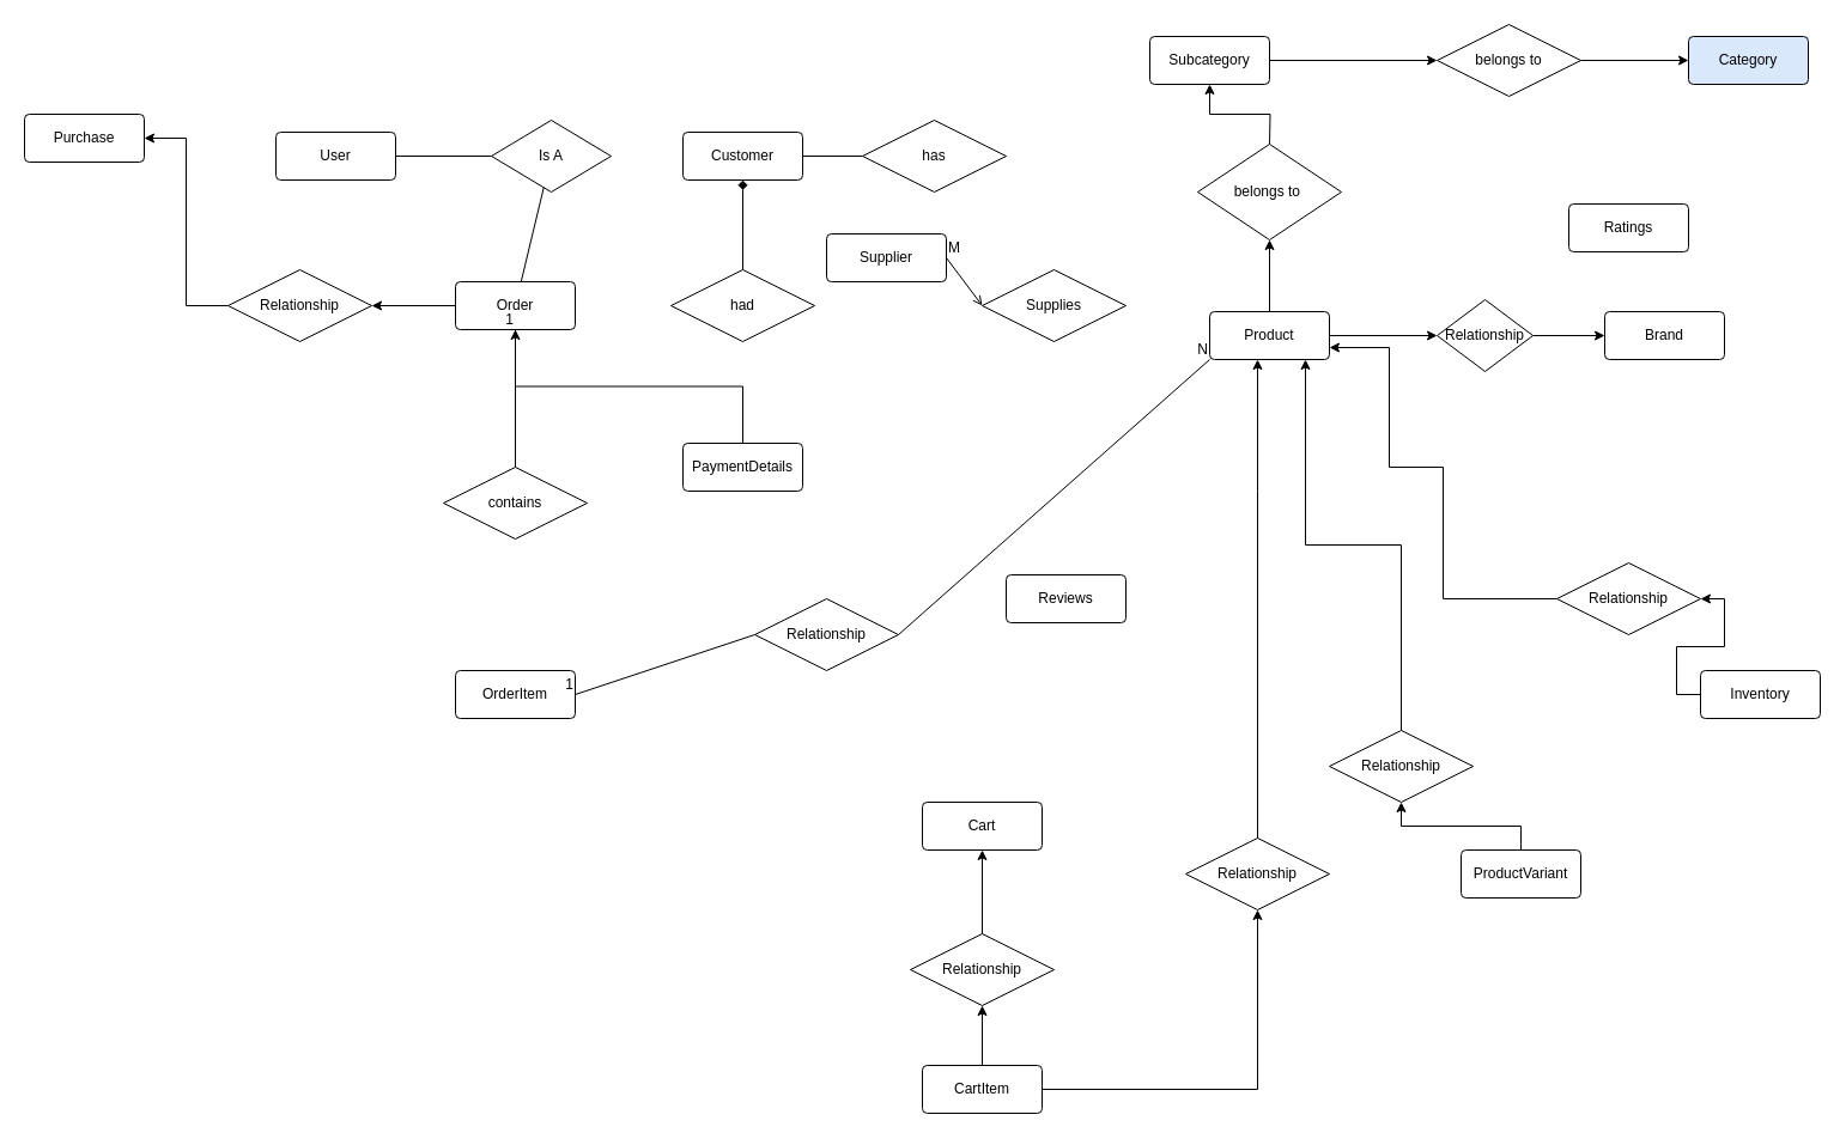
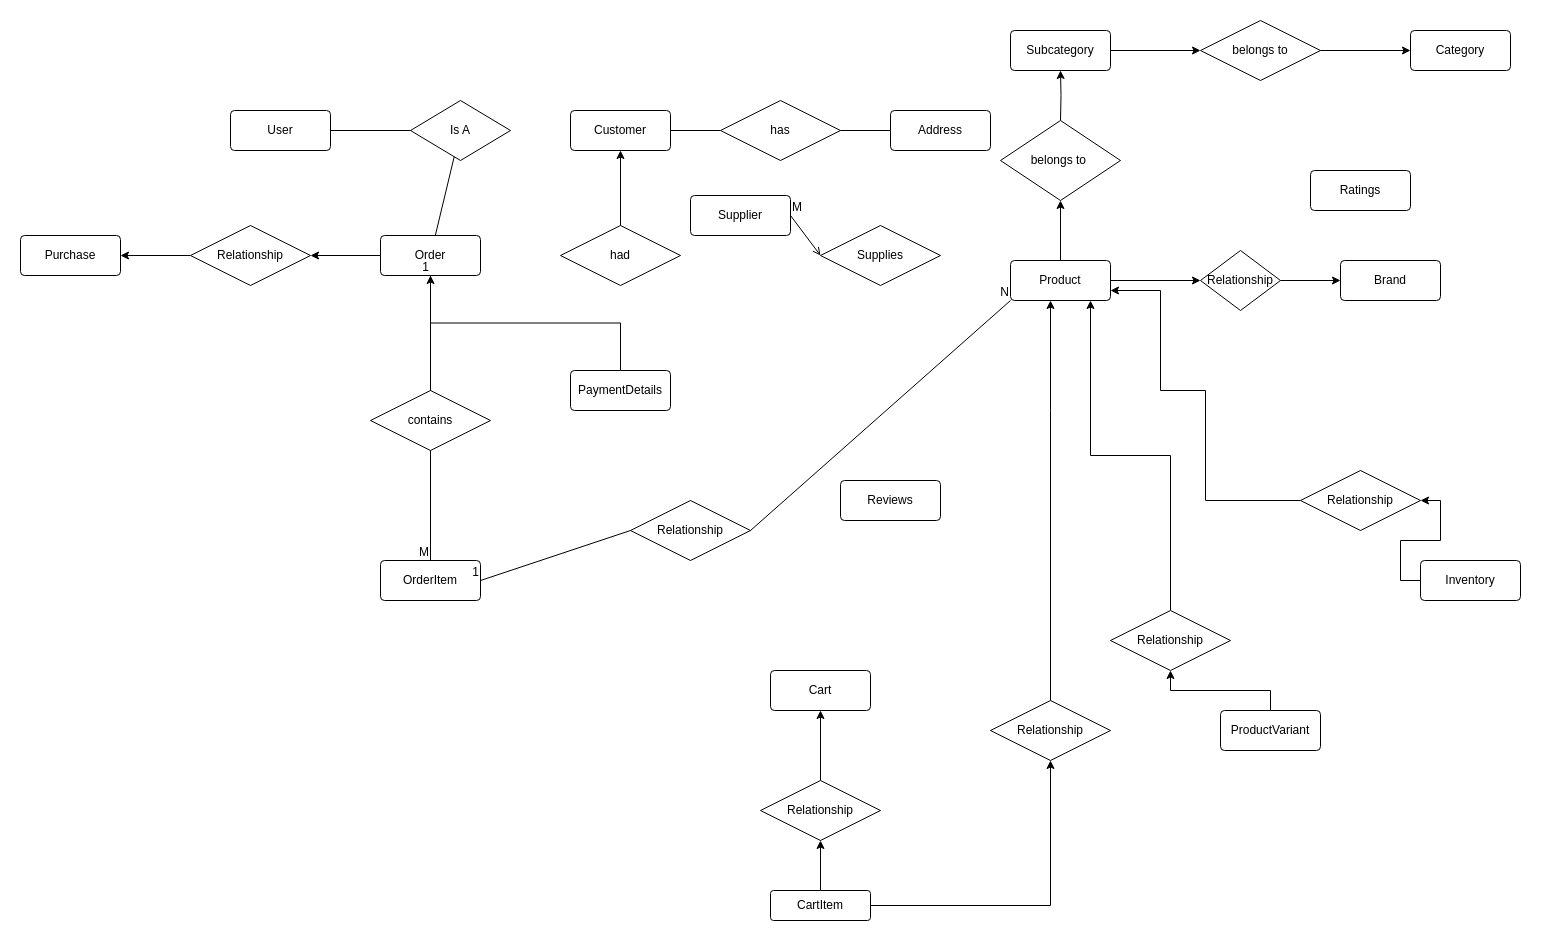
- <mxCell id="17" value="Subcategory" style="rounded=1;arcSize=10;whiteSpace=wrap;html=1;align=center;" vertex="1" parent="1"><mxGeometry x="960" y="30" width="100" height="40" as="geometry" /></mxCell>
+ <mxCell id="17" value="Subcategory" style="rounded=1;arcSize=10;whiteSpace=wrap;html=1;align=center;" vertex="1" parent="1"><mxGeometry x="1010" y="30" width="100" height="40" as="geometry" /></mxCell>
- <mxCell id="8" value="Category" style="rounded=1;arcSize=10;whiteSpace=wrap;html=1;align=center;fillColor=#dae8fc;" vertex="1" parent="1"><mxGeometry x="1410" y="30" width="100" height="40" as="geometry" /></mxCell>
+ <mxCell id="8" value="Category" style="rounded=1;arcSize=10;whiteSpace=wrap;html=1;align=center;" vertex="1" parent="1"><mxGeometry x="1410" y="30" width="100" height="40" as="geometry" /></mxCell>
- <mxCell id="26" value="Purchase" style="rounded=1;arcSize=10;whiteSpace=wrap;html=1;align=center;" vertex="1" parent="1"><mxGeometry x="20" y="95" width="100" height="40" as="geometry" /></mxCell>
+ <mxCell id="26" value="Purchase" style="rounded=1;arcSize=10;whiteSpace=wrap;html=1;align=center;" vertex="1" parent="1"><mxGeometry x="20" y="235" width="100" height="40" as="geometry" /></mxCell>
+ <mxCell id="63" value="" style="endArrow=none;html=1;rounded=0;entryX=0;entryY=0.5;entryDx=0;entryDy=0;exitX=1;exitY=0.5;exitDx=0;exitDy=0;" edge="1" parent="1" source="42" target="29"><mxGeometry relative="1" as="geometry"><mxPoint x="860" y="140" as="sourcePoint" /><mxPoint x="900" y="130" as="targetPoint" /></mxGeometry></mxCell>
+ <mxCell id="29" value="Address" style="rounded=1;arcSize=10;whiteSpace=wrap;html=1;align=center;" vertex="1" parent="1"><mxGeometry x="890" y="110" width="100" height="40" as="geometry" /></mxCell>
- <mxCell id="35" style="edgeStyle=orthogonalEdgeStyle;rounded=0;orthogonalLoop=1;jettySize=auto;html=1;exitX=0.5;exitY=0;exitDx=0;exitDy=0;entryX=0.5;entryY=1;entryDx=0;entryDy=0;endArrow=diamond;" edge="1" parent="1" source="36" target="24"><mxGeometry relative="1" as="geometry" /></mxCell>
+ <mxCell id="35" style="edgeStyle=orthogonalEdgeStyle;rounded=0;orthogonalLoop=1;jettySize=auto;html=1;exitX=0.5;exitY=0;exitDx=0;exitDy=0;entryX=0.5;entryY=1;entryDx=0;entryDy=0;" edge="1" parent="1" source="36" target="24"><mxGeometry relative="1" as="geometry" /></mxCell>
+ <mxCell id="58" value="" style="endArrow=none;html=1;rounded=0;exitX=0.5;exitY=1;exitDx=0;exitDy=0;" edge="1" parent="1" source="34" target="25"><mxGeometry relative="1" as="geometry"><mxPoint x="350" y="500" as="sourcePoint" /><mxPoint x="510" y="500" as="targetPoint" /></mxGeometry></mxCell>
+ <mxCell id="59" value="M" style="resizable=0;html=1;whiteSpace=wrap;align=right;verticalAlign=bottom;" connectable="0" vertex="1" parent="58"><mxGeometry x="1" relative="1" as="geometry" /></mxCell>
- <mxCell id="11" value="CartItem" style="rounded=1;arcSize=10;whiteSpace=wrap;html=1;align=center;" vertex="1" parent="1"><mxGeometry x="770" y="890" width="100" height="40" as="geometry" /></mxCell>
+ <mxCell id="11" value="CartItem" style="rounded=1;arcSize=10;whiteSpace=wrap;html=1;align=center;" vertex="1" parent="1"><mxGeometry x="770" y="890" width="100" height="30" as="geometry" /></mxCell>
